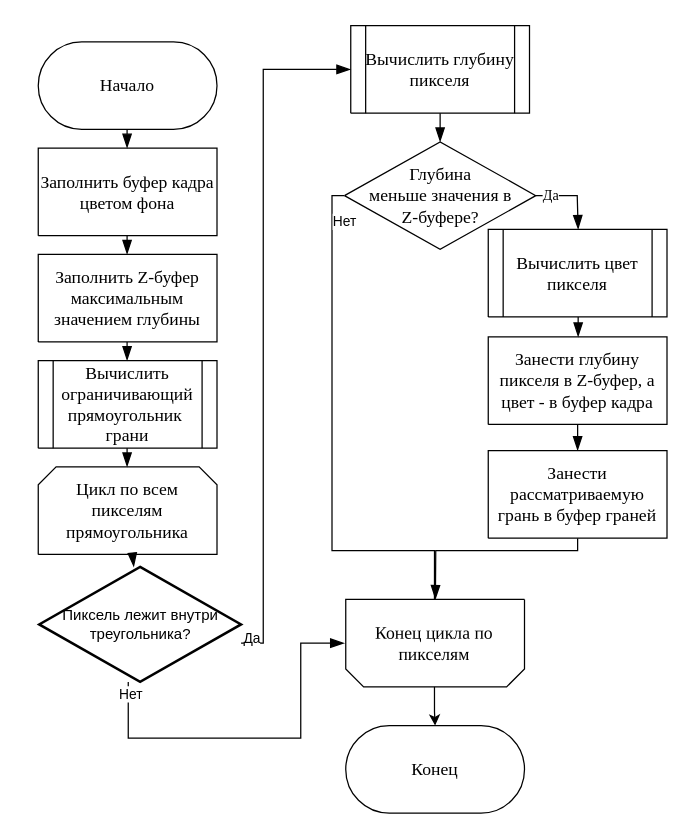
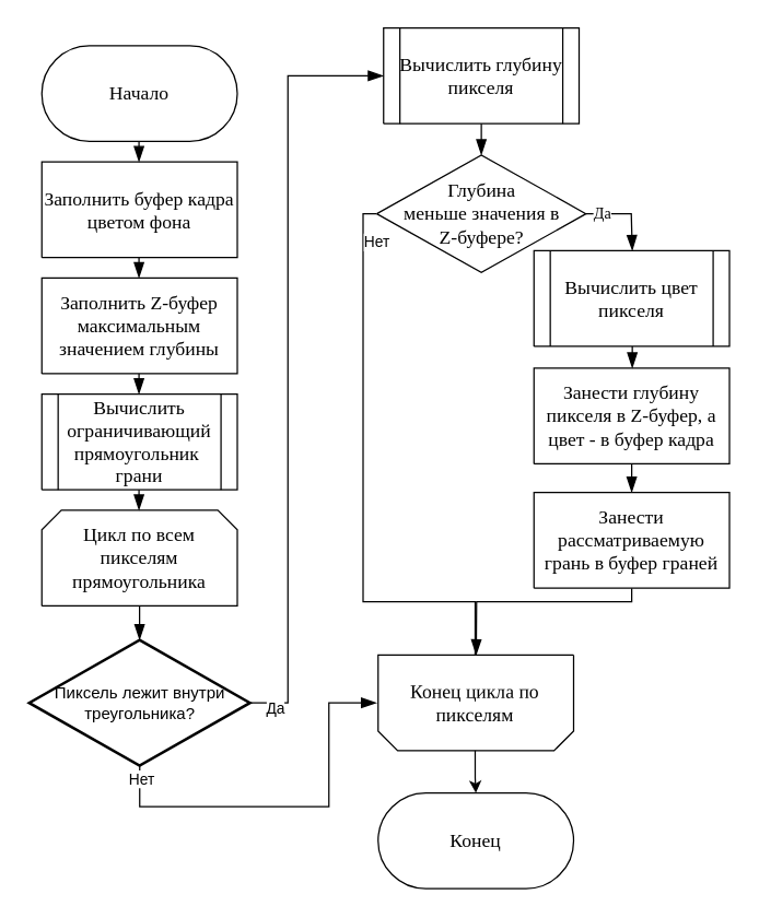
- <mxCell id="17" value="Пиксель лежит внутри треугольника?" style="strokeWidth=2;html=1;shape=mxgraph.flowchart.decision;whiteSpace=wrap;" parent="1" vertex="1"><mxGeometry x="30.75" y="453" width="161.5" height="92" as="geometry" /></mxCell>
+ <mxCell id="17" value="Пиксель лежит внутри треугольника?" style="strokeWidth=2;html=1;shape=mxgraph.flowchart.decision;whiteSpace=wrap;" parent="1" vertex="1"><mxGeometry x="20.75" y="468" width="161.5" height="92" as="geometry" /></mxCell>
